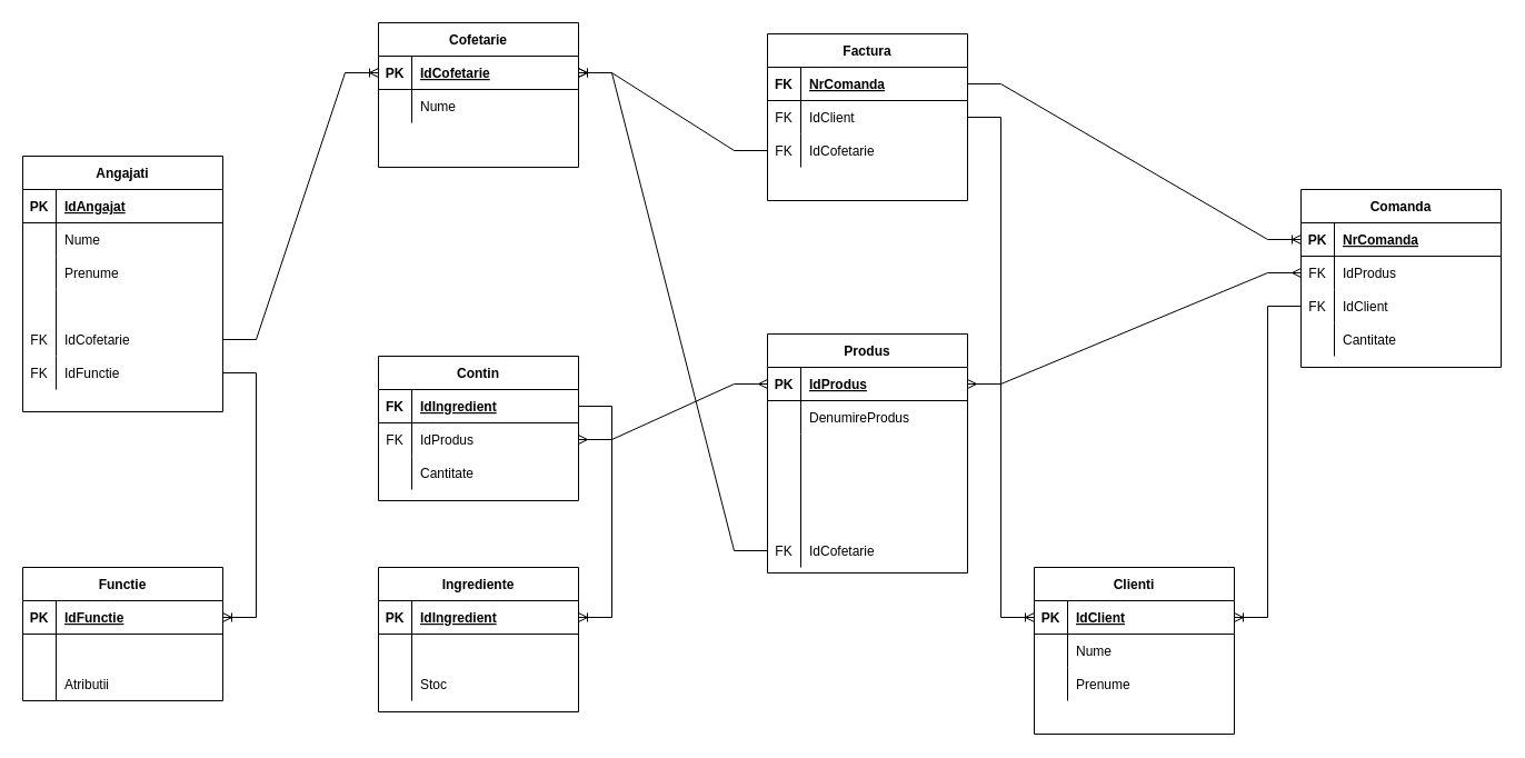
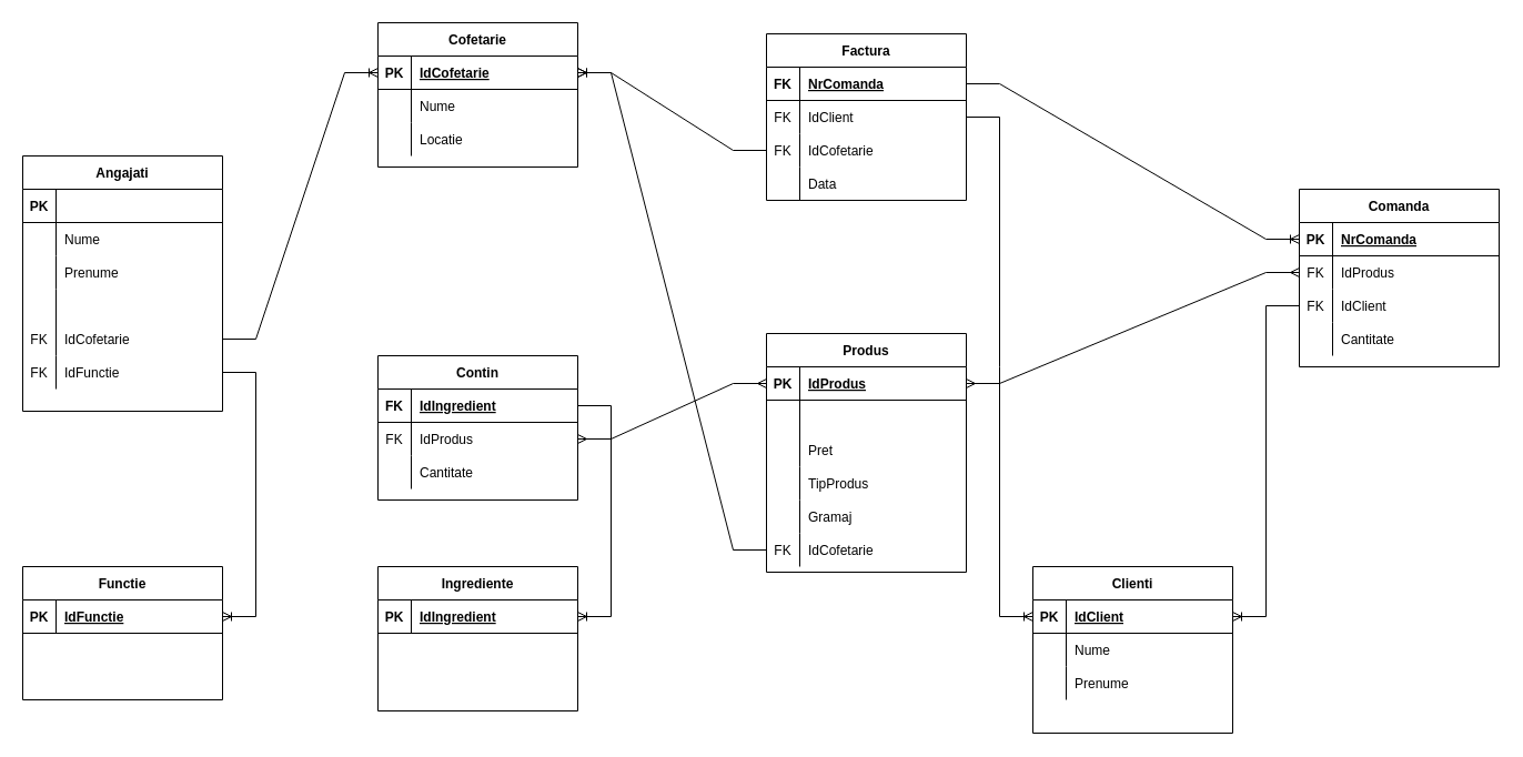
+ <mxCell id="11" value="Locatie" style="shape=partialRectangle;connectable=0;fillColor=none;top=0;left=0;bottom=0;right=0;align=left;spacingLeft=6;overflow=hidden;" parent="9" vertex="1"><mxGeometry x="30" width="150" height="30" as="geometry"><mxRectangle width="150" height="30" as="alternateBounds" /></mxGeometry></mxCell>
+ <mxCell id="95" value="Data" style="shape=partialRectangle;connectable=0;fillColor=none;top=0;left=0;bottom=0;right=0;align=left;spacingLeft=6;overflow=hidden;" parent="93" vertex="1"><mxGeometry x="30" width="150" height="30" as="geometry"><mxRectangle width="150" height="30" as="alternateBounds" /></mxGeometry></mxCell>
- <mxCell id="15" value="IdAngajat" style="shape=partialRectangle;connectable=0;fillColor=none;top=0;left=0;bottom=0;right=0;align=left;spacingLeft=6;fontStyle=5;overflow=hidden;" parent="13" vertex="1"><mxGeometry x="30" width="150" height="30" as="geometry"><mxRectangle width="150" height="30" as="alternateBounds" /></mxGeometry></mxCell>
- <mxCell id="102" value="DenumireProdus" style="shape=partialRectangle;connectable=0;fillColor=none;top=0;left=0;bottom=0;right=0;align=left;spacingLeft=6;overflow=hidden;" parent="100" vertex="1"><mxGeometry x="30" width="150" height="30" as="geometry"><mxRectangle width="150" height="30" as="alternateBounds" /></mxGeometry></mxCell>
+ <mxCell id="105" value="Pret" style="shape=partialRectangle;connectable=0;fillColor=none;top=0;left=0;bottom=0;right=0;align=left;spacingLeft=6;overflow=hidden;" parent="103" vertex="1"><mxGeometry x="30" width="150" height="30" as="geometry"><mxRectangle width="150" height="30" as="alternateBounds" /></mxGeometry></mxCell>
+ <mxCell id="108" value="TipProdus" style="shape=partialRectangle;connectable=0;fillColor=none;top=0;left=0;bottom=0;right=0;align=left;spacingLeft=6;overflow=hidden;" parent="106" vertex="1"><mxGeometry x="30" width="150" height="30" as="geometry"><mxRectangle width="150" height="30" as="alternateBounds" /></mxGeometry></mxCell>
+ <mxCell id="111" value="Gramaj" style="shape=partialRectangle;connectable=0;fillColor=none;top=0;left=0;bottom=0;right=0;align=left;spacingLeft=6;overflow=hidden;" parent="109" vertex="1"><mxGeometry x="30" width="150" height="30" as="geometry"><mxRectangle width="150" height="30" as="alternateBounds" /></mxGeometry></mxCell>
- <mxCell id="38" value="Atributii" style="shape=partialRectangle;connectable=0;fillColor=none;top=0;left=0;bottom=0;right=0;align=left;spacingLeft=6;overflow=hidden;" parent="36" vertex="1"><mxGeometry x="30" width="150" height="30" as="geometry"><mxRectangle width="150" height="30" as="alternateBounds" /></mxGeometry></mxCell>
- <mxCell id="57" value="Stoc" style="shape=partialRectangle;connectable=0;fillColor=none;top=0;left=0;bottom=0;right=0;align=left;spacingLeft=6;overflow=hidden;" parent="55" vertex="1"><mxGeometry x="30" width="150" height="30" as="geometry"><mxRectangle width="150" height="30" as="alternateBounds" /></mxGeometry></mxCell>
